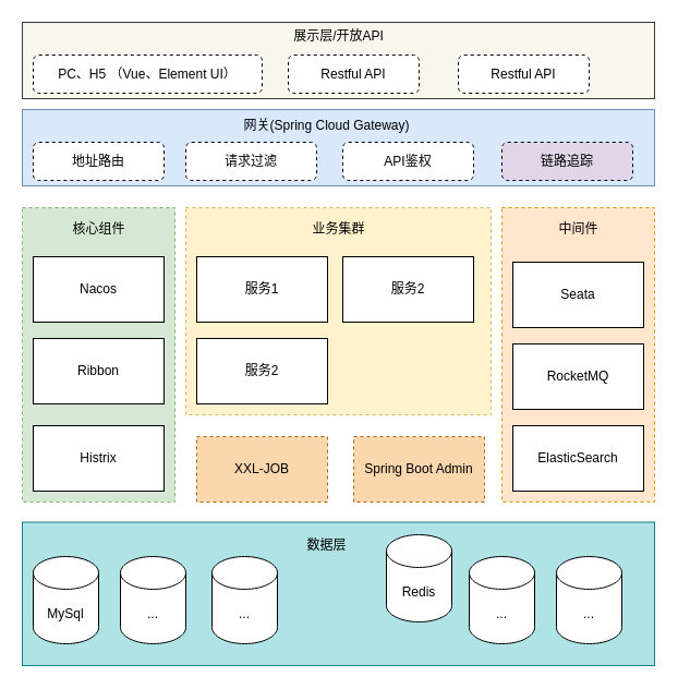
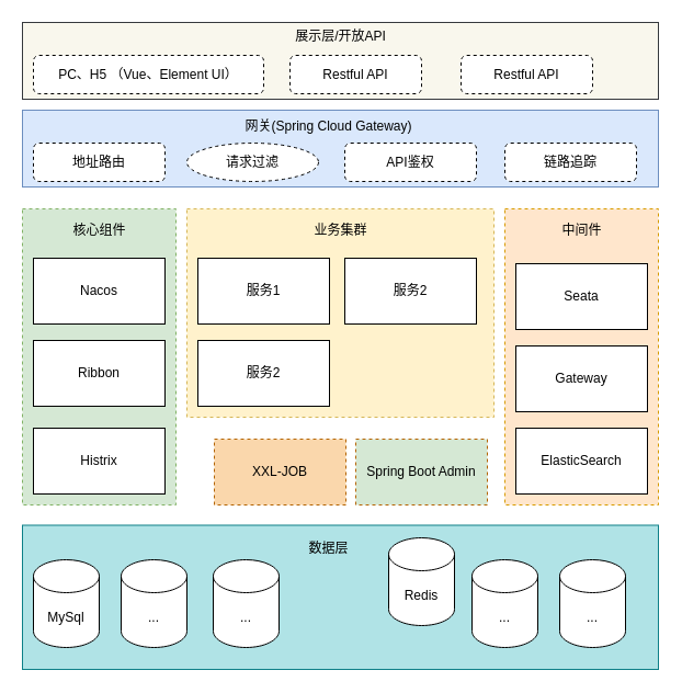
- <mxCell id="33" value="请求过滤" style="rounded=1;whiteSpace=wrap;html=1;dashed=1;" vertex="1" parent="1"><mxGeometry x="170" y="130" width="120" height="35" as="geometry" /></mxCell>
+ <mxCell id="33" value="请求过滤" style="ellipse;whiteSpace=wrap;html=1;dashed=1;" vertex="1" parent="1"><mxGeometry x="170" y="130" width="120" height="35" as="geometry" /></mxCell>
- <mxCell id="35" value="链路追踪" style="rounded=1;whiteSpace=wrap;html=1;dashed=1;fillColor=#e1d5e7;" vertex="1" parent="1"><mxGeometry x="460" y="130" width="120" height="35" as="geometry" /></mxCell>
+ <mxCell id="35" value="链路追踪" style="rounded=1;whiteSpace=wrap;html=1;dashed=1;" vertex="1" parent="1"><mxGeometry x="460" y="130" width="120" height="35" as="geometry" /></mxCell>
- <mxCell id="5" value="RocketMQ" style="rounded=0;whiteSpace=wrap;html=1;" vertex="1" parent="1"><mxGeometry x="470" y="315" width="120" height="60" as="geometry" /></mxCell>
+ <mxCell id="5" value="Gateway" style="rounded=0;whiteSpace=wrap;html=1;" vertex="1" parent="1"><mxGeometry x="470" y="315" width="120" height="60" as="geometry" /></mxCell>
- <mxCell id="26" value="XXL-JOB" style="rounded=0;whiteSpace=wrap;html=1;dashed=1;fillColor=#fad7ac;strokeColor=#b46504;" vertex="1" parent="1"><mxGeometry x="180" y="400" width="120" height="60" as="geometry" /></mxCell>
+ <mxCell id="26" value="XXL-JOB" style="rounded=0;whiteSpace=wrap;html=1;dashed=1;fillColor=#fad7ac;strokeColor=#b46504;" vertex="1" parent="1"><mxGeometry x="195" y="400" width="120" height="60" as="geometry" /></mxCell>
- <mxCell id="27" value="Spring Boot Admin" style="rounded=0;whiteSpace=wrap;html=1;dashed=1;fillColor=#fad7ac;strokeColor=#b46504;" vertex="1" parent="1"><mxGeometry x="324" y="400" width="120" height="60" as="geometry" /></mxCell>
+ <mxCell id="27" value="Spring Boot Admin" style="rounded=0;whiteSpace=wrap;html=1;dashed=1;fillColor=#d5e8d4;strokeColor=#b46504;" vertex="1" parent="1"><mxGeometry x="324" y="400" width="120" height="60" as="geometry" /></mxCell>
